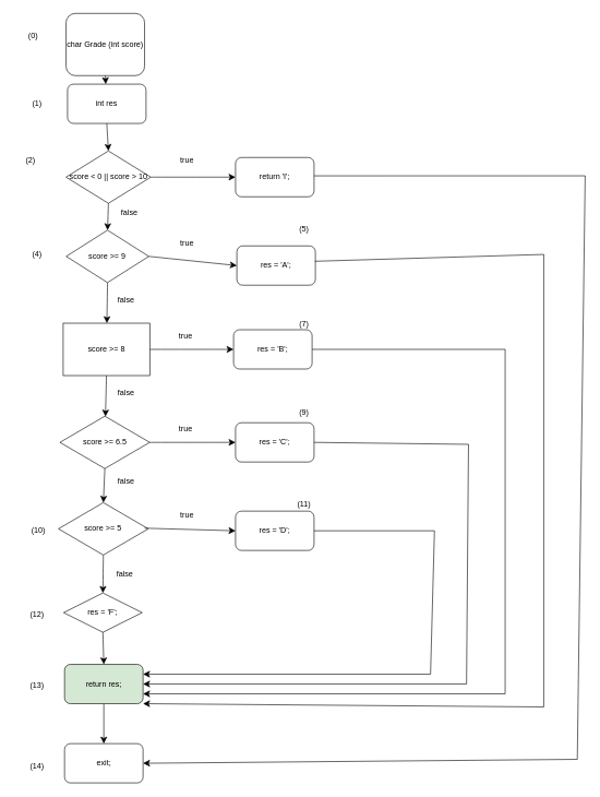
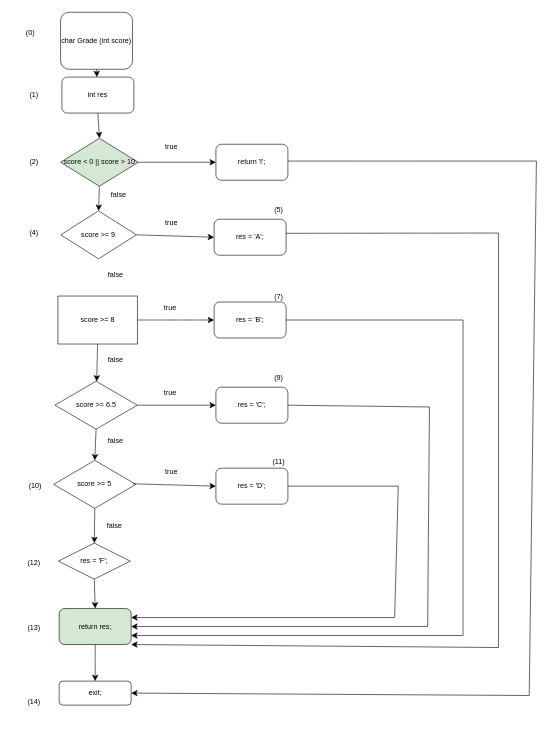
- <mxCell id="19" value="(2)" style="text;html=1;align=center;verticalAlign=middle;whiteSpace=wrap;rounded=0;" parent="1" vertex="1"><mxGeometry x="16" y="230" width="60" height="30" as="geometry" /></mxCell>
+ <mxCell id="19" value="(2)" style="text;html=1;align=center;verticalAlign=middle;whiteSpace=wrap;rounded=0;" parent="1" vertex="1"><mxGeometry x="26" y="255" width="60" height="30" as="geometry" /></mxCell>
- <mxCell id="4" value="score &amp;lt; 0 || score &amp;gt; 10" style="rhombus;whiteSpace=wrap;html=1;" parent="1" vertex="1"><mxGeometry x="100" y="230" width="129.5" height="80" as="geometry" /></mxCell>
+ <mxCell id="4" value="score &amp;lt; 0 || score &amp;gt; 10" style="rhombus;whiteSpace=wrap;html=1;fillColor=#d5e8d4;" parent="1" vertex="1"><mxGeometry x="100" y="230" width="129.5" height="80" as="geometry" /></mxCell>
- <mxCell id="7" value="res = 'A';" style="rounded=1;whiteSpace=wrap;html=1;" parent="1" vertex="1"><mxGeometry x="361" y="375" width="120" height="60" as="geometry" /></mxCell>
+ <mxCell id="7" value="res = 'A';" style="rounded=1;whiteSpace=wrap;html=1;" parent="1" vertex="1"><mxGeometry x="356" y="365" width="120" height="60" as="geometry" /></mxCell>
- <mxCell id="34" value="" style="endArrow=classic;html=1;rounded=0;fontSize=12;startSize=8;endSize=8;curved=1;exitX=0.5;exitY=1;exitDx=0;exitDy=0;" parent="1" source="6" target="8" edge="1"><mxGeometry width="50" height="50" relative="1" as="geometry"><mxPoint x="267" y="526" as="sourcePoint" /><mxPoint x="317" y="476" as="targetPoint" /></mxGeometry></mxCell>
- <mxCell id="16" value="exit;" style="rounded=1;whiteSpace=wrap;html=1;" parent="1" vertex="1"><mxGeometry x="97.69" y="1135" width="120" height="60" as="geometry" /></mxCell>
+ <mxCell id="16" value="exit;" style="rounded=1;whiteSpace=wrap;html=1;" parent="1" vertex="1"><mxGeometry x="97.69" y="1135" width="120" height="40" as="geometry" /></mxCell>
